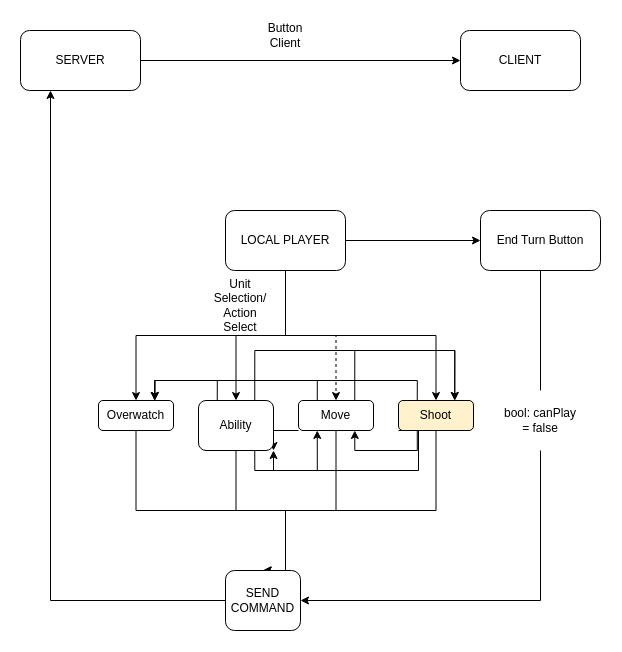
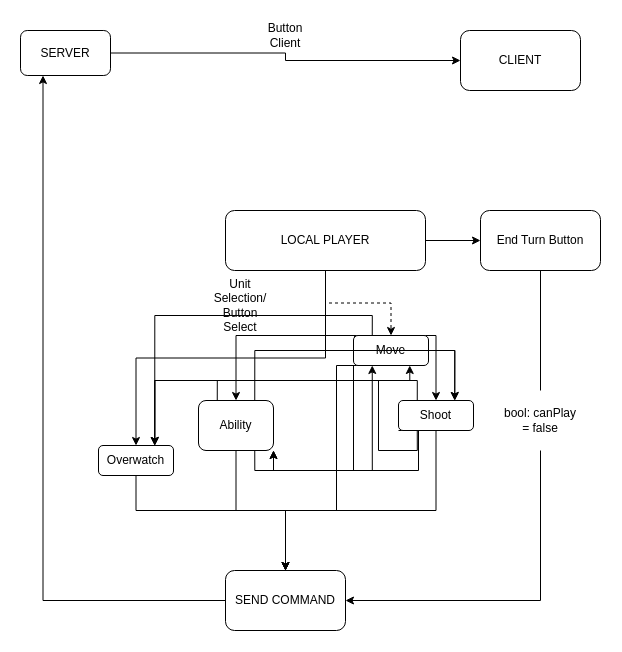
- <mxCell id="3" value="SERVER" style="rounded=1;whiteSpace=wrap;html=1;" vertex="1" parent="1"><mxGeometry x="20" y="30" width="120" height="60" as="geometry" /></mxCell>
+ <mxCell id="3" value="SERVER" style="rounded=1;whiteSpace=wrap;html=1;" vertex="1" parent="1"><mxGeometry x="20" y="30" width="90" height="45" as="geometry" /></mxCell>
- <mxCell id="10" value="LOCAL PLAYER" style="rounded=1;whiteSpace=wrap;html=1;" vertex="1" parent="1"><mxGeometry x="225" y="210" width="120" height="60" as="geometry" /></mxCell>
+ <mxCell id="10" value="LOCAL PLAYER" style="rounded=1;whiteSpace=wrap;html=1;" vertex="1" parent="1"><mxGeometry x="225" y="210" width="200" height="60" as="geometry" /></mxCell>
- <mxCell id="16" value="Unit Selection/ Action Select" style="text;html=1;strokeColor=none;fillColor=none;align=center;verticalAlign=middle;whiteSpace=wrap;rounded=0;" vertex="1" parent="1"><mxGeometry x="210" y="290" width="60" height="30" as="geometry" /></mxCell>
+ <mxCell id="16" value="Unit Selection/ Button Select" style="text;html=1;strokeColor=none;fillColor=none;align=center;verticalAlign=middle;whiteSpace=wrap;rounded=0;" vertex="1" parent="1"><mxGeometry x="210" y="290" width="60" height="30" as="geometry" /></mxCell>
- <mxCell id="23" value="Overwatch" style="rounded=1;whiteSpace=wrap;html=1;" vertex="1" parent="1"><mxGeometry x="98" y="400" width="75" height="30" as="geometry" /></mxCell>
+ <mxCell id="23" value="Overwatch" style="rounded=1;whiteSpace=wrap;html=1;" vertex="1" parent="1"><mxGeometry x="98" y="445" width="75" height="30" as="geometry" /></mxCell>
- <mxCell id="15" value="Move" style="rounded=1;whiteSpace=wrap;html=1;" vertex="1" parent="1"><mxGeometry x="298" y="400" width="75" height="30" as="geometry" /></mxCell>
+ <mxCell id="15" value="Move" style="rounded=1;whiteSpace=wrap;html=1;" vertex="1" parent="1"><mxGeometry x="353" y="335" width="75" height="30" as="geometry" /></mxCell>
- <mxCell id="28" value="Shoot" style="rounded=1;whiteSpace=wrap;html=1;fillColor=#fff2cc;" vertex="1" parent="1"><mxGeometry x="398" y="400" width="75" height="30" as="geometry" /></mxCell>
+ <mxCell id="28" value="Shoot" style="rounded=1;whiteSpace=wrap;html=1;" vertex="1" parent="1"><mxGeometry x="398" y="400" width="75" height="30" as="geometry" /></mxCell>
- <mxCell id="30" value="SEND COMMAND" style="rounded=1;whiteSpace=wrap;html=1;" vertex="1" parent="1"><mxGeometry x="225" y="570" width="75" height="60" as="geometry" /></mxCell>
+ <mxCell id="30" value="SEND COMMAND" style="rounded=1;whiteSpace=wrap;html=1;" vertex="1" parent="1"><mxGeometry x="225" y="570" width="120" height="60" as="geometry" /></mxCell>
